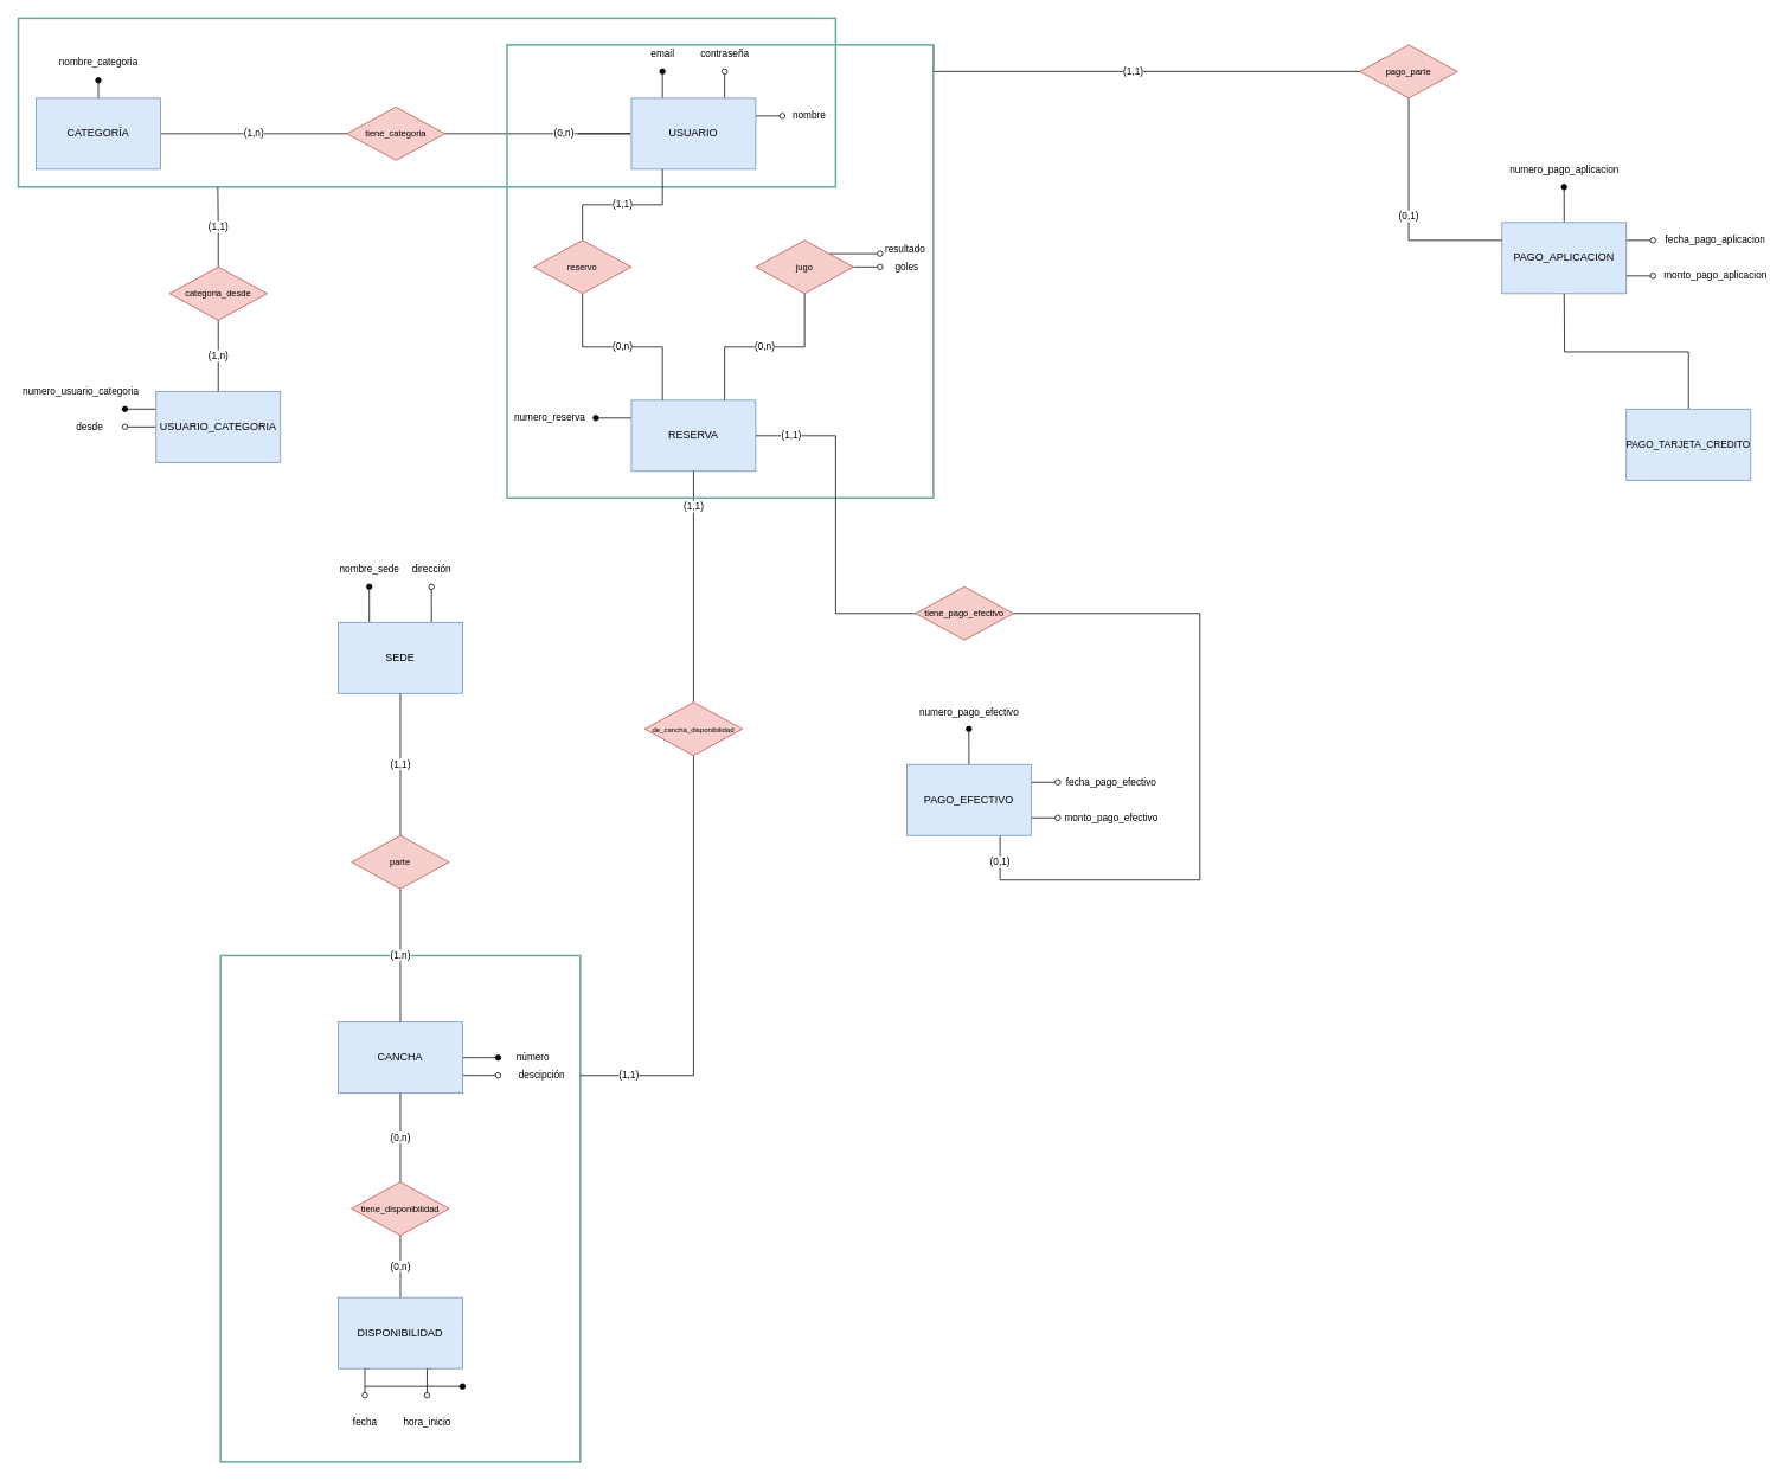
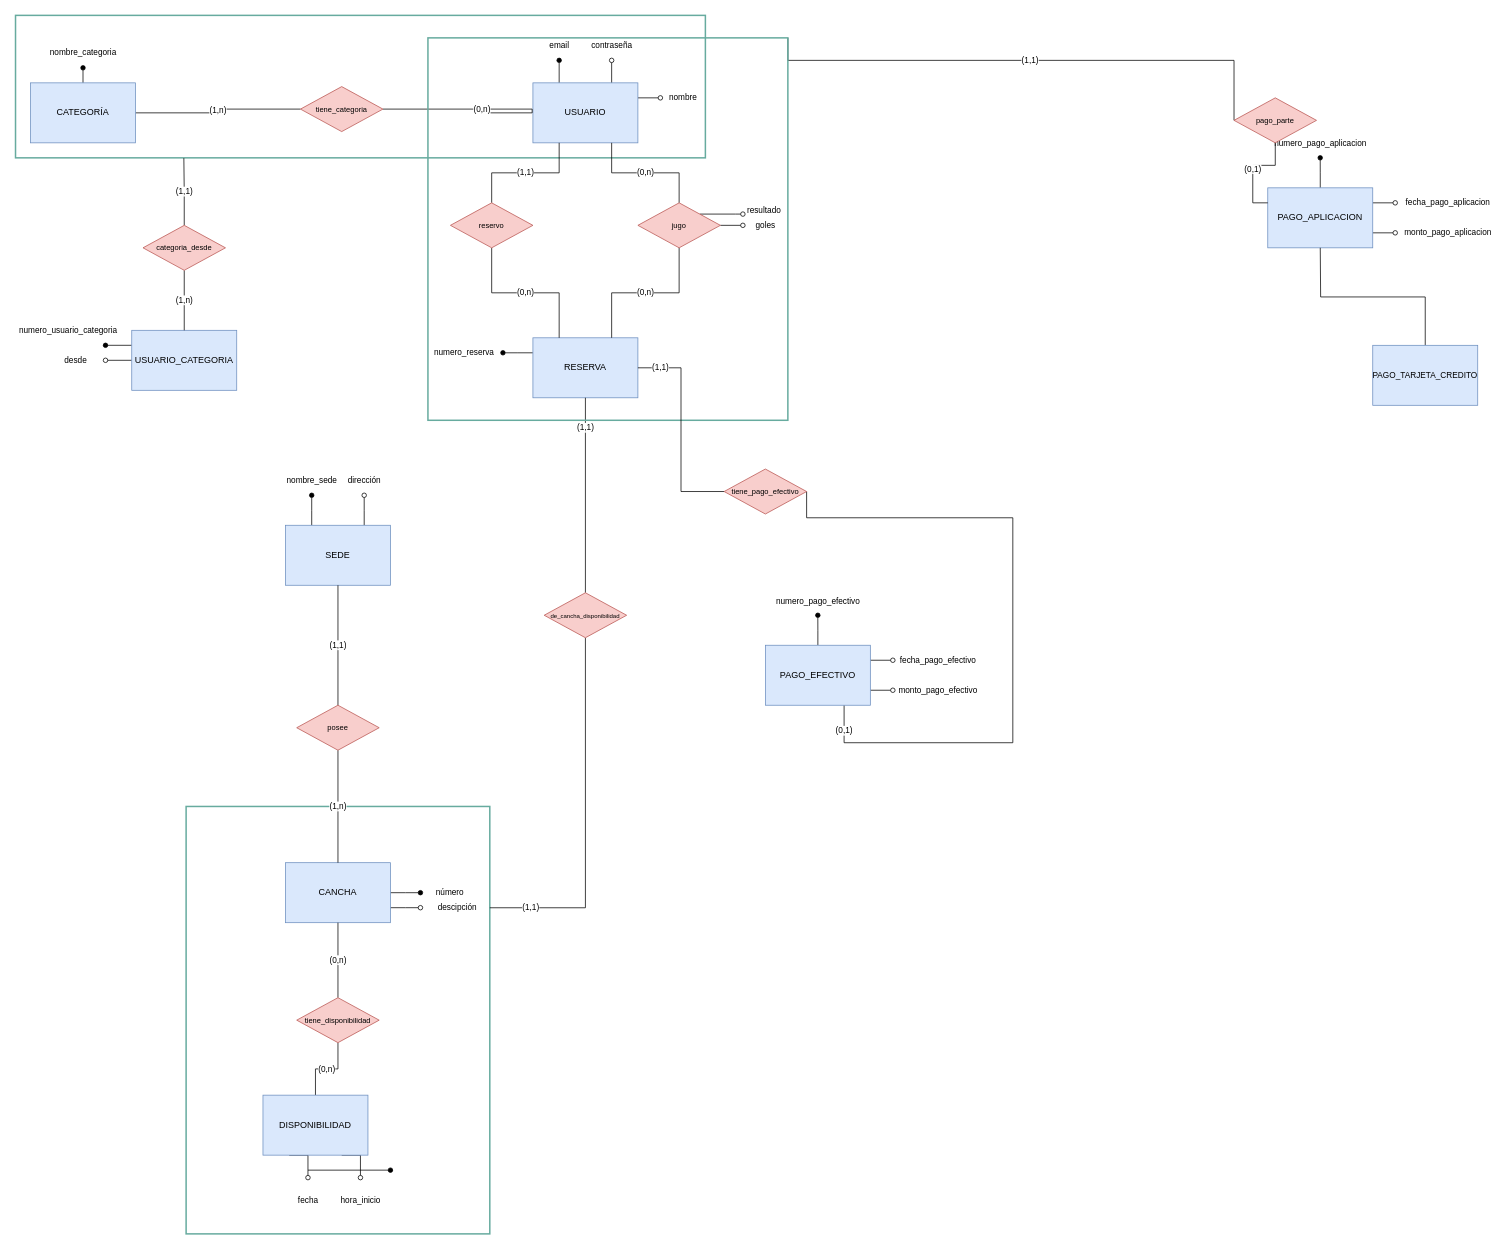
- <mxCell id="57" value="&lt;span style=&quot;font-size: 10px&quot;&gt;pago_parte&lt;/span&gt;" style="shape=rhombus;perimeter=rhombusPerimeter;whiteSpace=wrap;html=1;align=center;strokeColor=#b85450;fontSize=12;fillColor=#f8cecc;" parent="1" vertex="1"><mxGeometry x="1530" y="50" width="110" height="60" as="geometry" /></mxCell>
+ <mxCell id="57" value="&lt;span style=&quot;font-size: 10px&quot;&gt;pago_parte&lt;/span&gt;" style="shape=rhombus;perimeter=rhombusPerimeter;whiteSpace=wrap;html=1;align=center;strokeColor=#b85450;fontSize=12;fillColor=#f8cecc;" parent="1" vertex="1"><mxGeometry x="1645" y="130" width="110" height="60" as="geometry" /></mxCell>
- <mxCell id="21" value="&lt;font style=&quot;font-size: 10px&quot;&gt;tiene_categoria&lt;/font&gt;" style="shape=rhombus;perimeter=rhombusPerimeter;whiteSpace=wrap;html=1;align=center;strokeColor=#b85450;fontSize=12;fillColor=#f8cecc;" parent="1" vertex="1"><mxGeometry x="390" y="120" width="110" height="60" as="geometry" /></mxCell>
+ <mxCell id="21" value="&lt;font style=&quot;font-size: 10px&quot;&gt;tiene_categoria&lt;/font&gt;" style="shape=rhombus;perimeter=rhombusPerimeter;whiteSpace=wrap;html=1;align=center;strokeColor=#b85450;fontSize=12;fillColor=#f8cecc;" parent="1" vertex="1"><mxGeometry x="400" y="115" width="110" height="60" as="geometry" /></mxCell>
+ <mxCell id="30" value="(0,n)" style="edgeStyle=orthogonalEdgeStyle;rounded=0;orthogonalLoop=1;jettySize=auto;html=1;entryX=0.75;entryY=1;entryDx=0;entryDy=0;endArrow=none;endFill=0;" parent="1" source="34" target="7" edge="1"><mxGeometry relative="1" as="geometry" /></mxCell>
- <mxCell id="60" value="&lt;span style=&quot;font-size: 10px&quot;&gt;tiene_pago_efectivo&lt;/span&gt;" style="shape=rhombus;perimeter=rhombusPerimeter;whiteSpace=wrap;html=1;align=center;strokeColor=#b85450;fontSize=12;fillColor=#f8cecc;" parent="1" vertex="1"><mxGeometry x="1030" y="660" width="110" height="60" as="geometry" /></mxCell>
+ <mxCell id="60" value="&lt;span style=&quot;font-size: 10px&quot;&gt;tiene_pago_efectivo&lt;/span&gt;" style="shape=rhombus;perimeter=rhombusPerimeter;whiteSpace=wrap;html=1;align=center;strokeColor=#b85450;fontSize=12;fillColor=#f8cecc;" parent="1" vertex="1"><mxGeometry x="965" y="625" width="110" height="60" as="geometry" /></mxCell>
- <mxCell id="16" value="&lt;font style=&quot;font-size: 10px&quot;&gt;parte&lt;/font&gt;" style="shape=rhombus;perimeter=rhombusPerimeter;whiteSpace=wrap;html=1;align=center;strokeColor=#b85450;fontSize=12;fillColor=#f8cecc;" parent="1" vertex="1"><mxGeometry x="395" y="940" width="110" height="60" as="geometry" /></mxCell>
+ <mxCell id="16" value="&lt;font style=&quot;font-size: 10px&quot;&gt;posee&lt;/font&gt;" style="shape=rhombus;perimeter=rhombusPerimeter;whiteSpace=wrap;html=1;align=center;strokeColor=#b85450;fontSize=12;fillColor=#f8cecc;" parent="1" vertex="1"><mxGeometry x="395" y="940" width="110" height="60" as="geometry" /></mxCell>
- <mxCell id="38" value="DISPONIBILIDAD" style="whiteSpace=wrap;html=1;align=center;strokeColor=#6c8ebf;fillColor=#dae8fc;" parent="1" vertex="1"><mxGeometry x="380" y="1460" width="140" height="80" as="geometry" /></mxCell>
+ <mxCell id="38" value="DISPONIBILIDAD" style="whiteSpace=wrap;html=1;align=center;strokeColor=#6c8ebf;fillColor=#dae8fc;" parent="1" vertex="1"><mxGeometry x="350" y="1460" width="140" height="80" as="geometry" /></mxCell>
